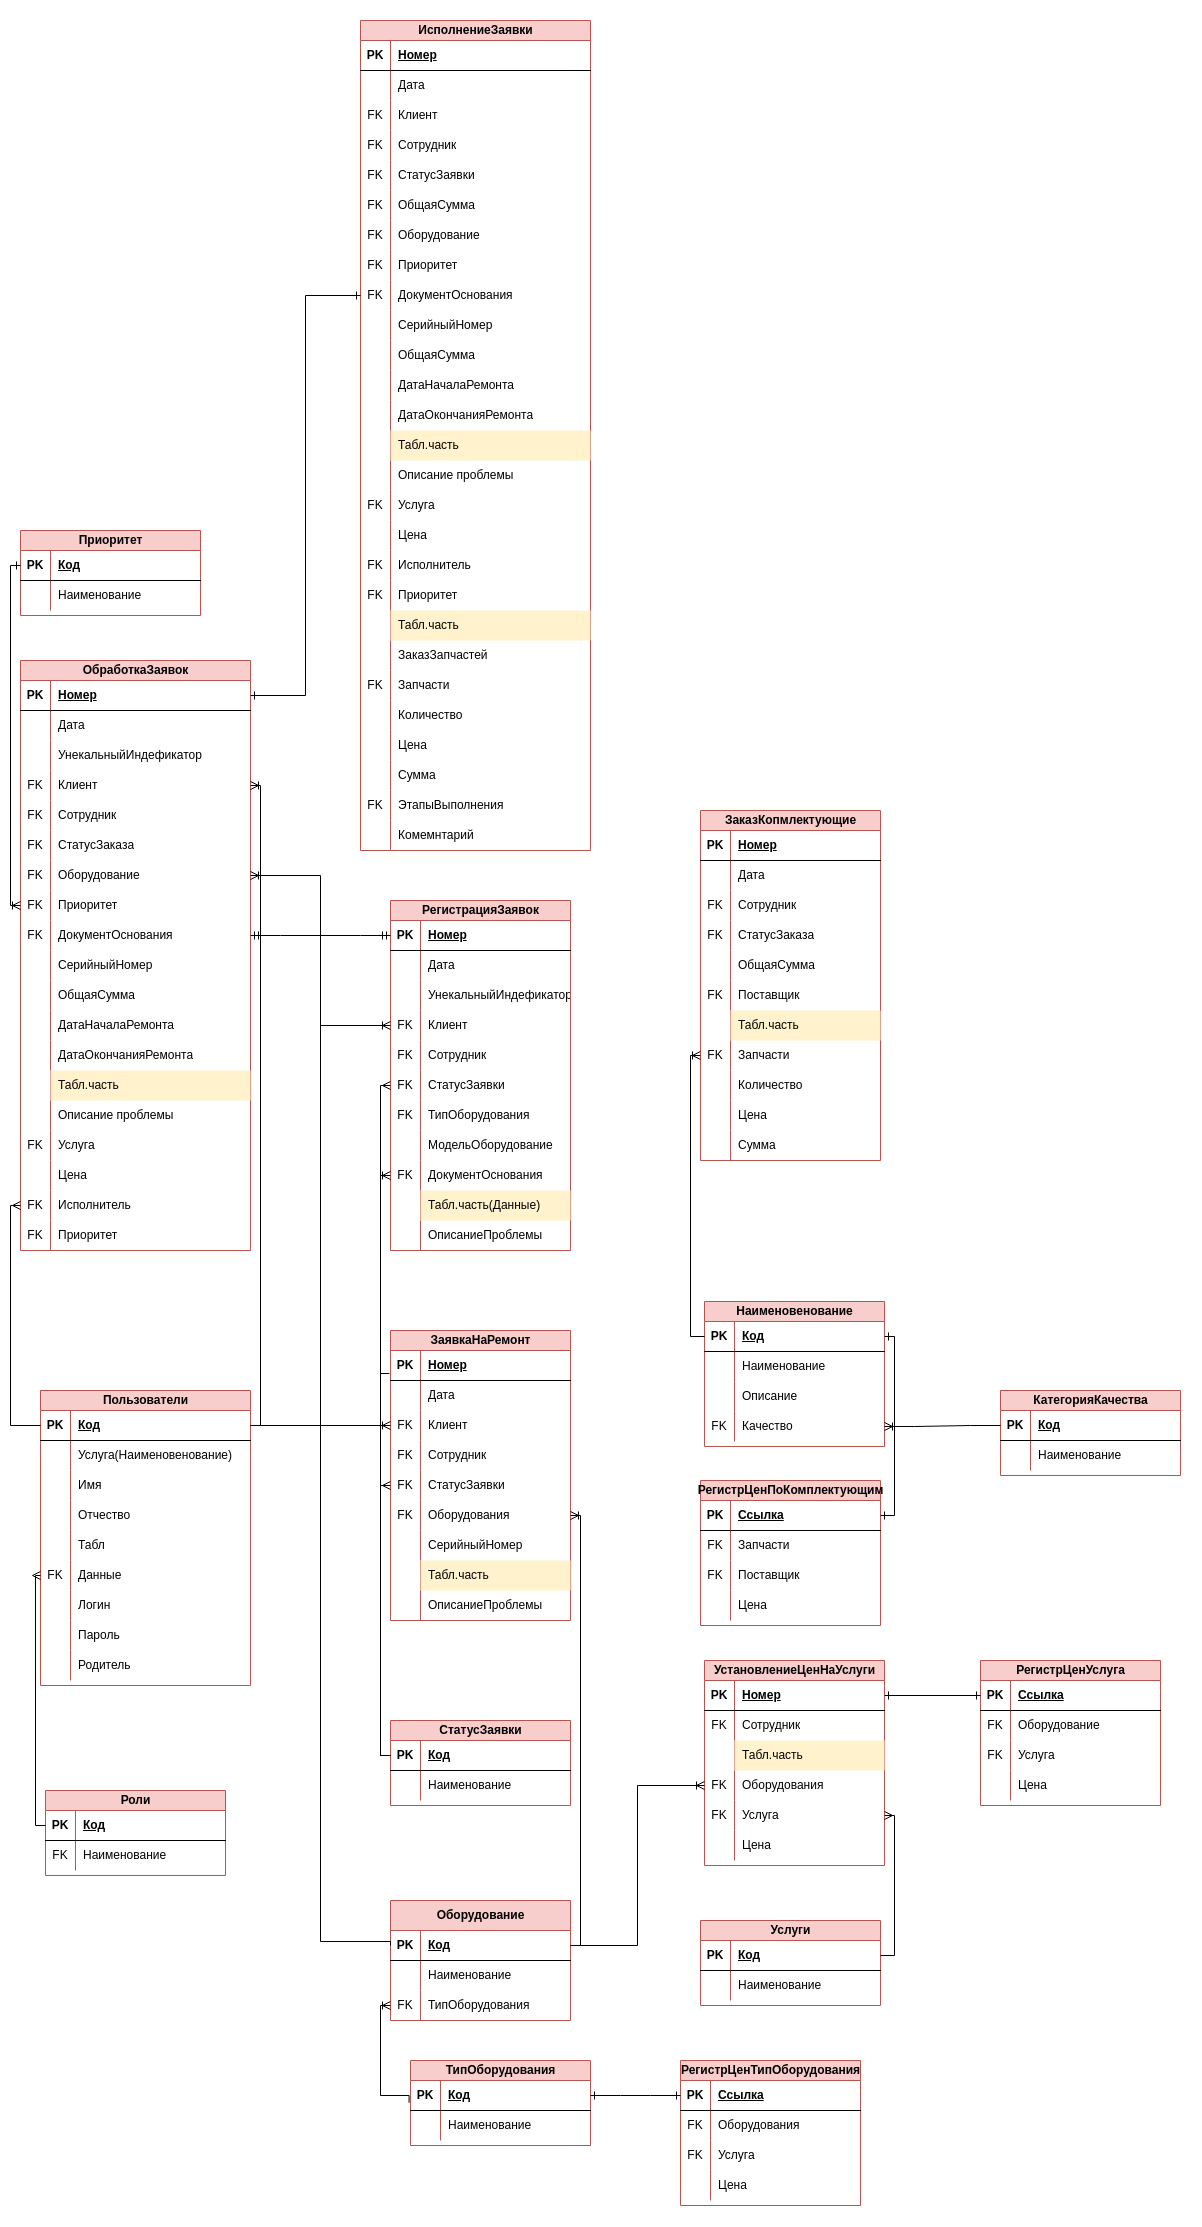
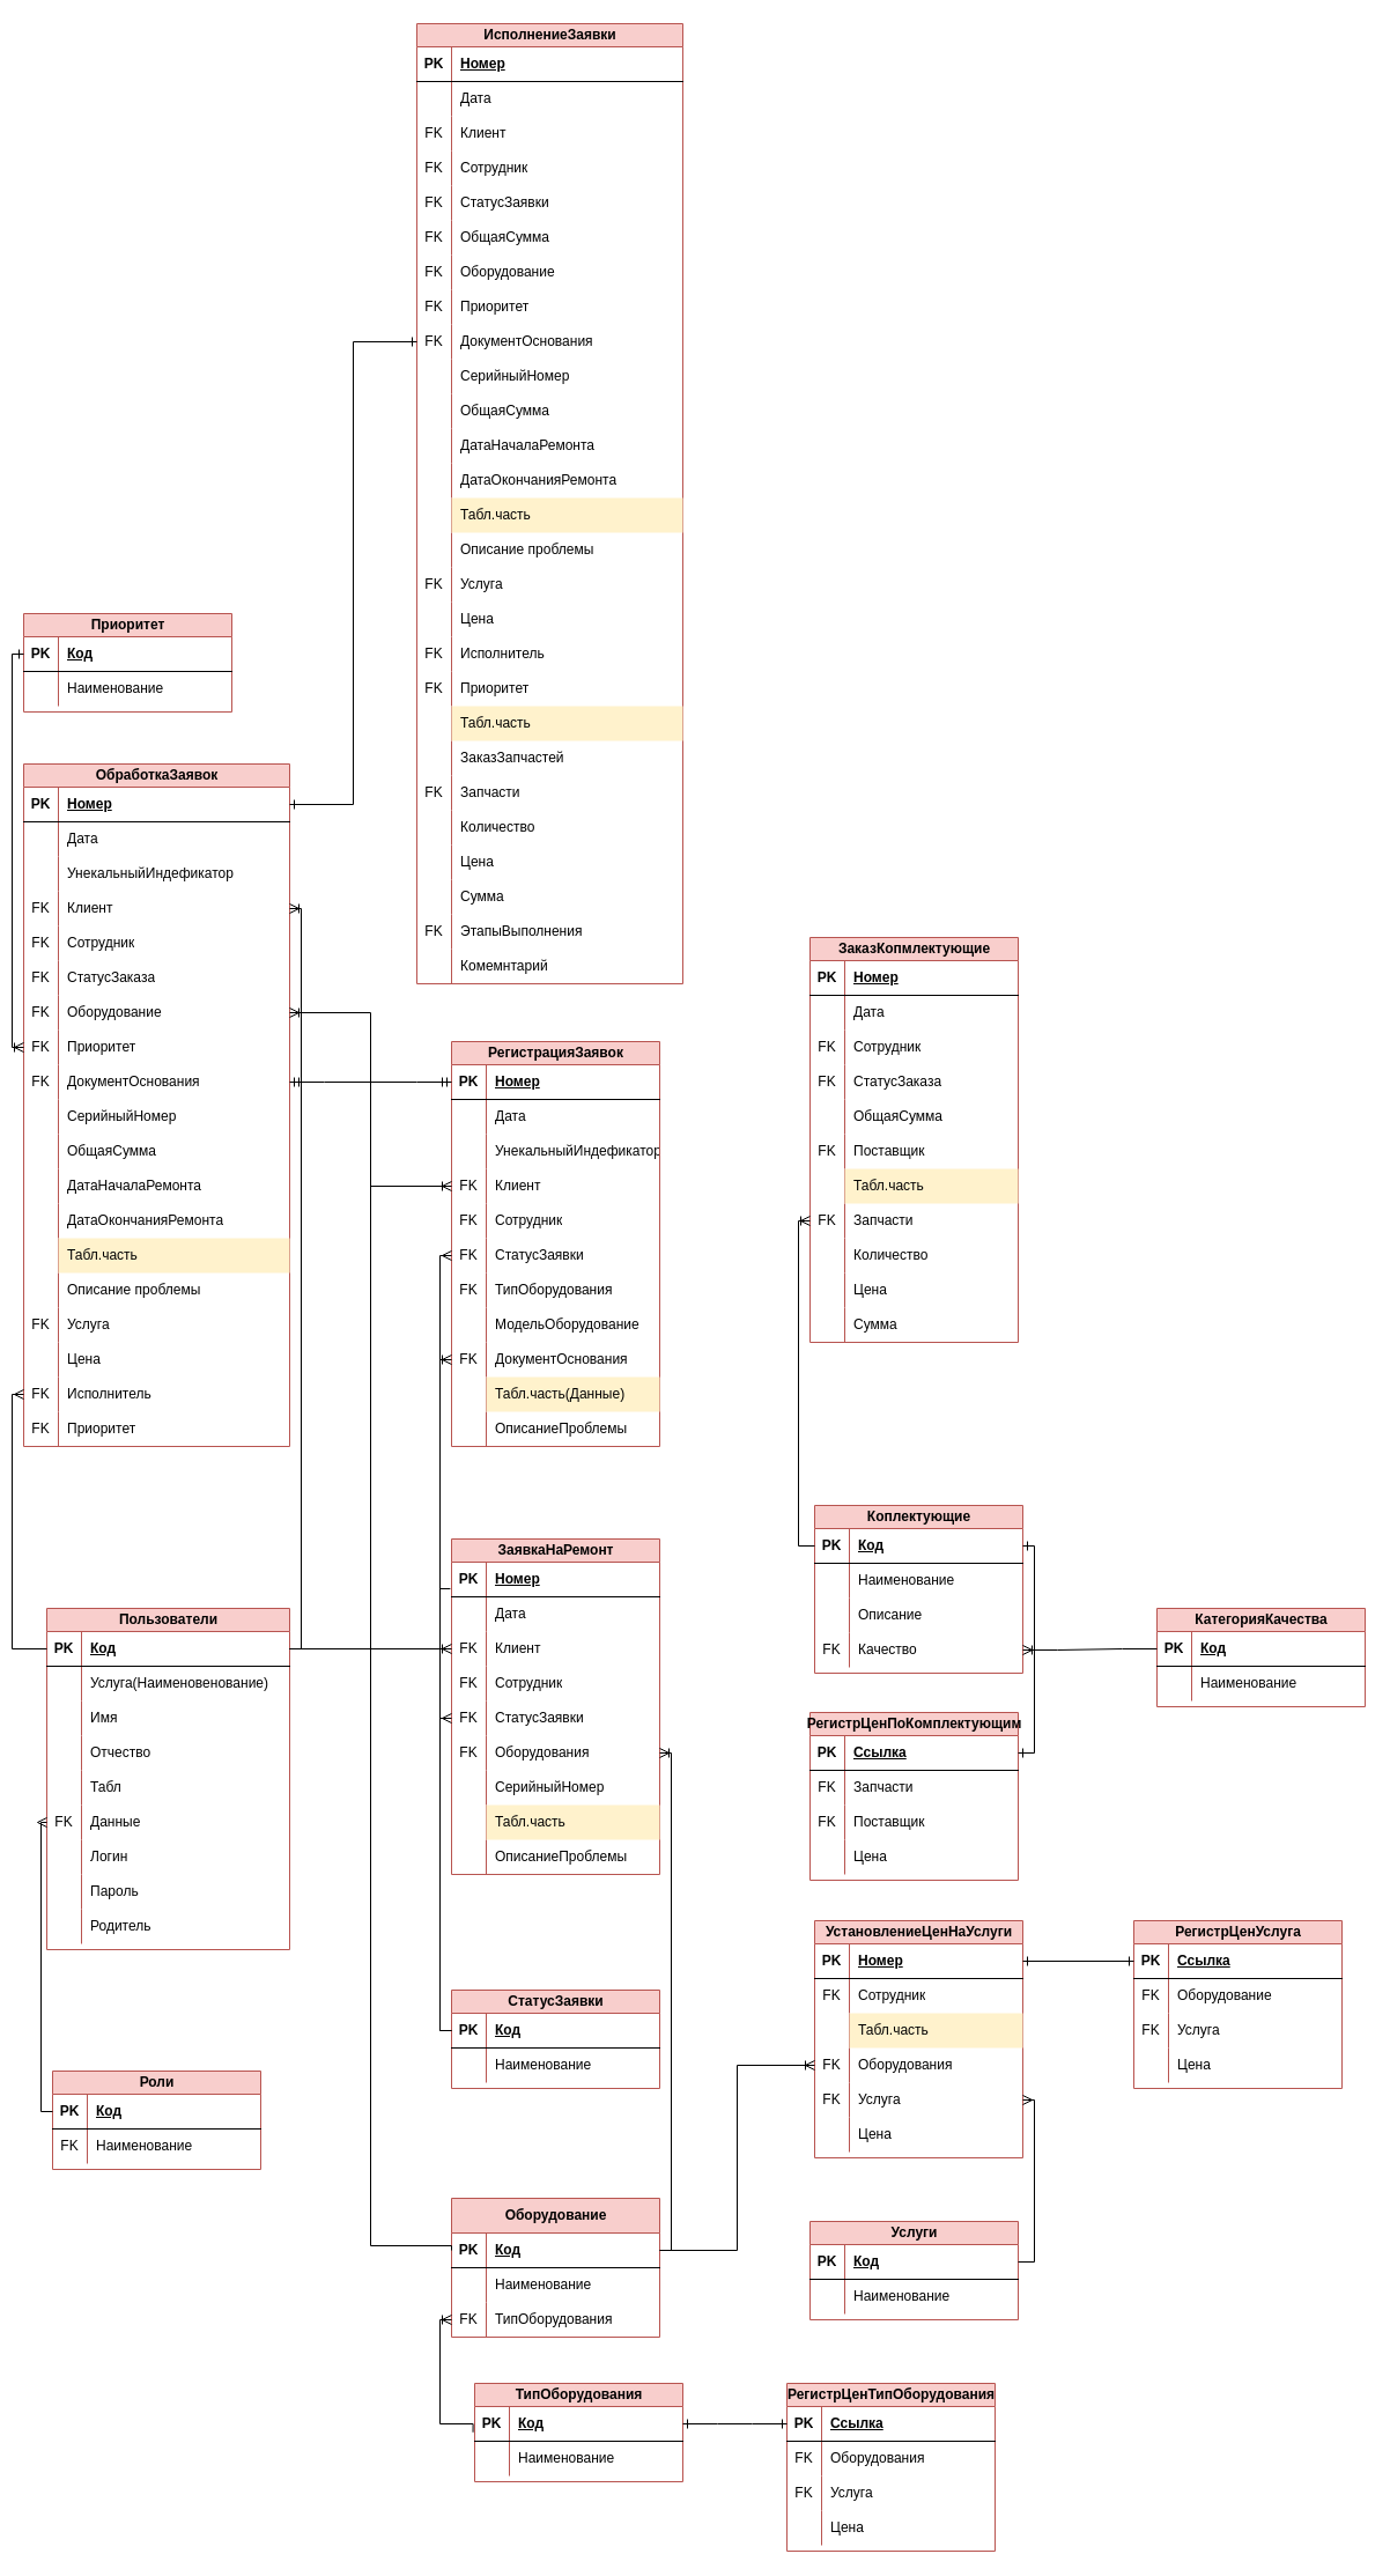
- <mxCell id="326" value="Наименовенование" style="shape=table;startSize=20;container=1;collapsible=1;childLayout=tableLayout;fixedRows=1;rowLines=0;fontStyle=1;align=center;resizeLast=1;html=1;fillColor=#f8cecc;strokeColor=#b85450;" parent="1" vertex="1"><mxGeometry x="704" y="1301" width="180" height="145" as="geometry" /></mxCell>
+ <mxCell id="326" value="Коплектующие" style="shape=table;startSize=20;container=1;collapsible=1;childLayout=tableLayout;fixedRows=1;rowLines=0;fontStyle=1;align=center;resizeLast=1;html=1;fillColor=#f8cecc;strokeColor=#b85450;" parent="1" vertex="1"><mxGeometry x="704" y="1301" width="180" height="145" as="geometry" /></mxCell>
